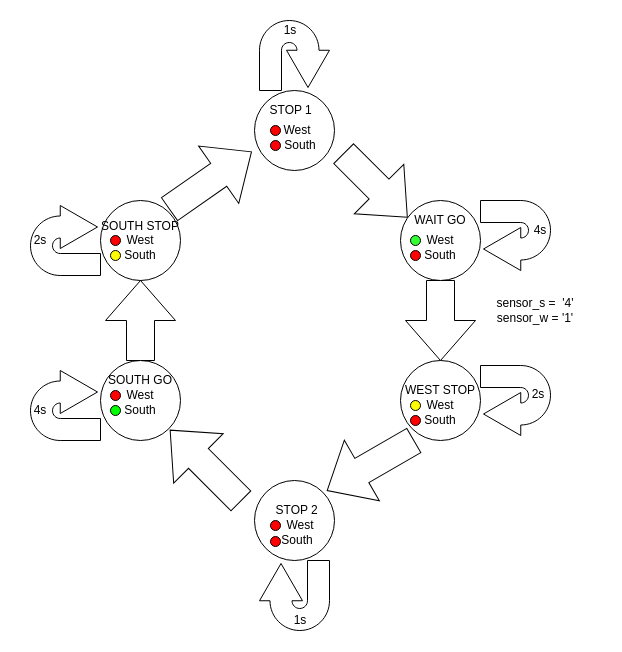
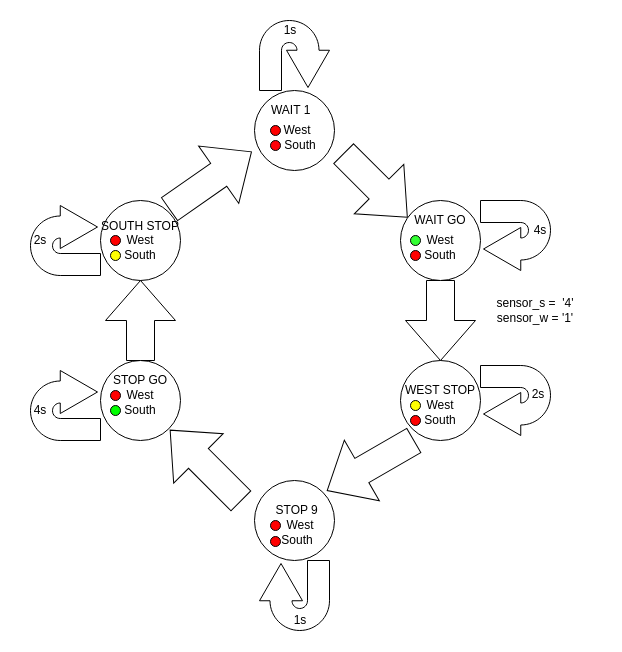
- <mxCell id="26" value="STOP 1&amp;nbsp;&amp;nbsp;" style="text;html=1;strokeColor=none;fillColor=none;align=center;verticalAlign=middle;whiteSpace=wrap;rounded=0;" vertex="1" parent="1"><mxGeometry x="241" y="100" width="106" height="20" as="geometry" /></mxCell>
+ <mxCell id="26" value="WAIT 1&amp;nbsp;&amp;nbsp;" style="text;html=1;strokeColor=none;fillColor=none;align=center;verticalAlign=middle;whiteSpace=wrap;rounded=0;" vertex="1" parent="1"><mxGeometry x="241" y="100" width="106" height="20" as="geometry" /></mxCell>
- <mxCell id="30" value="SOUTH GO" style="text;html=1;strokeColor=none;fillColor=none;align=center;verticalAlign=middle;whiteSpace=wrap;rounded=0;" vertex="1" parent="1"><mxGeometry x="87" y="370" width="106" height="20" as="geometry" /></mxCell>
+ <mxCell id="30" value="STOP GO" style="text;html=1;strokeColor=none;fillColor=none;align=center;verticalAlign=middle;whiteSpace=wrap;rounded=0;" vertex="1" parent="1"><mxGeometry x="87" y="370" width="106" height="20" as="geometry" /></mxCell>
- <mxCell id="27" value="STOP 2&amp;nbsp;&amp;nbsp;" style="text;html=1;strokeColor=none;fillColor=none;align=center;verticalAlign=middle;whiteSpace=wrap;rounded=0;" vertex="1" parent="1"><mxGeometry x="247" y="500" width="106" height="20" as="geometry" /></mxCell>
+ <mxCell id="27" value="STOP 9&amp;nbsp;&amp;nbsp;" style="text;html=1;strokeColor=none;fillColor=none;align=center;verticalAlign=middle;whiteSpace=wrap;rounded=0;" vertex="1" parent="1"><mxGeometry x="247" y="500" width="106" height="20" as="geometry" /></mxCell>
